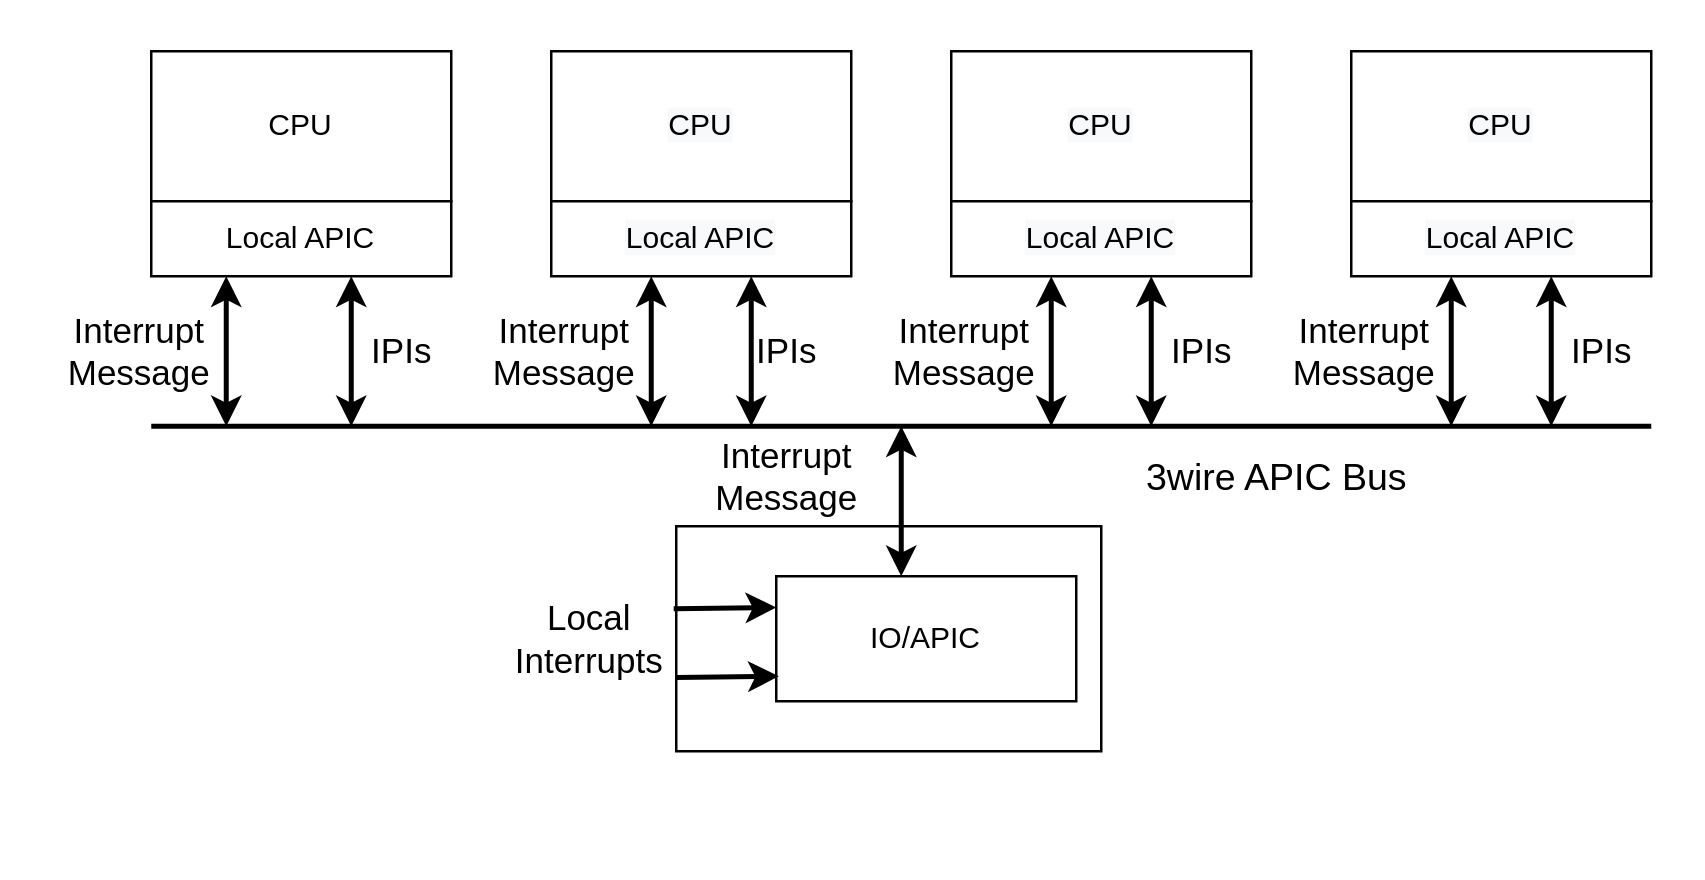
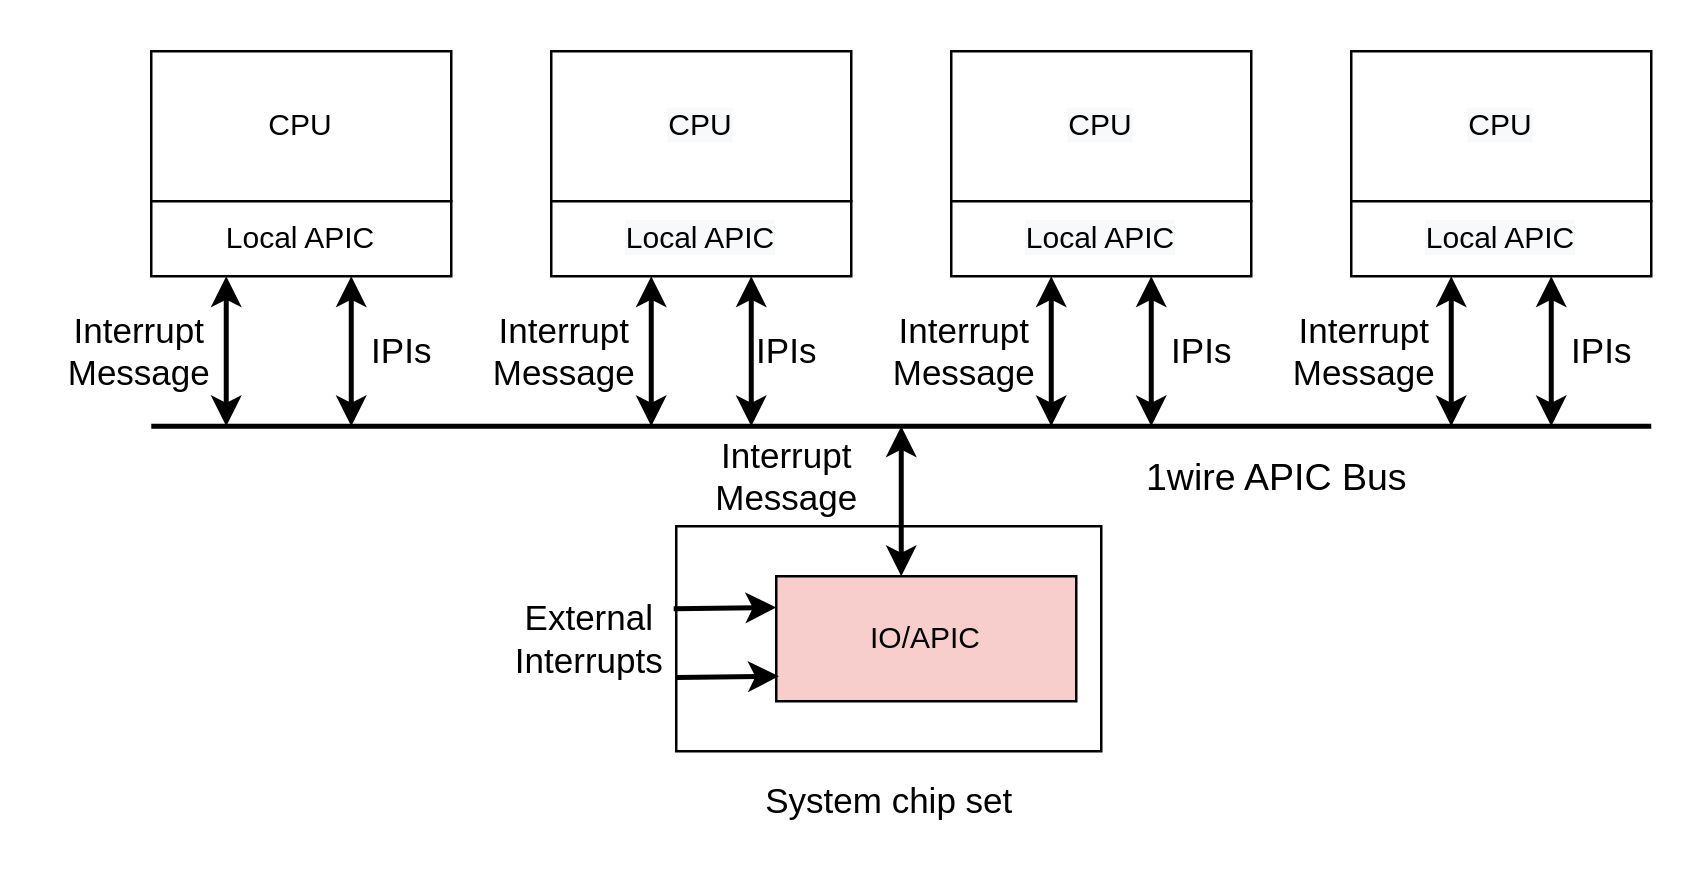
- <mxCell id="35" value="&lt;font style=&quot;font-size: 15px&quot;&gt;3wire APIC Bus&lt;/font&gt;" style="text;html=1;align=center;verticalAlign=middle;resizable=0;points=[];autosize=1;" vertex="1" parent="1"><mxGeometry x="450" y="180" width="120" height="20" as="geometry" /></mxCell>
+ <mxCell id="35" value="&lt;font style=&quot;font-size: 15px&quot;&gt;1wire APIC Bus&lt;/font&gt;" style="text;html=1;align=center;verticalAlign=middle;resizable=0;points=[];autosize=1;" vertex="1" parent="1"><mxGeometry x="450" y="180" width="120" height="20" as="geometry" /></mxCell>
- <mxCell id="31" value="&lt;font style=&quot;font-size: 14px&quot;&gt;Local&lt;br&gt;Interrupts&lt;/font&gt;" style="text;html=1;align=center;verticalAlign=middle;resizable=0;points=[];autosize=1;" vertex="1" parent="1"><mxGeometry x="200" y="235" width="70" height="40" as="geometry" /></mxCell>
+ <mxCell id="31" value="&lt;font style=&quot;font-size: 14px&quot;&gt;External&lt;br&gt;Interrupts&lt;/font&gt;" style="text;html=1;align=center;verticalAlign=middle;resizable=0;points=[];autosize=1;" vertex="1" parent="1"><mxGeometry x="200" y="235" width="70" height="40" as="geometry" /></mxCell>
- <mxCell id="28" value="IO/APIC" style="rounded=0;whiteSpace=wrap;html=1;" vertex="1" parent="1"><mxGeometry x="310" y="230" width="120" height="50" as="geometry" /></mxCell>
+ <mxCell id="28" value="IO/APIC" style="rounded=0;whiteSpace=wrap;html=1;fillColor=#f8cecc;" vertex="1" parent="1"><mxGeometry x="310" y="230" width="120" height="50" as="geometry" /></mxCell>
+ <mxCell id="34" value="&lt;font style=&quot;font-size: 14px&quot;&gt;System chip set&lt;/font&gt;" style="text;html=1;align=center;verticalAlign=middle;resizable=0;points=[];autosize=1;" vertex="1" parent="1"><mxGeometry x="300" y="310" width="110" height="20" as="geometry" /></mxCell>
